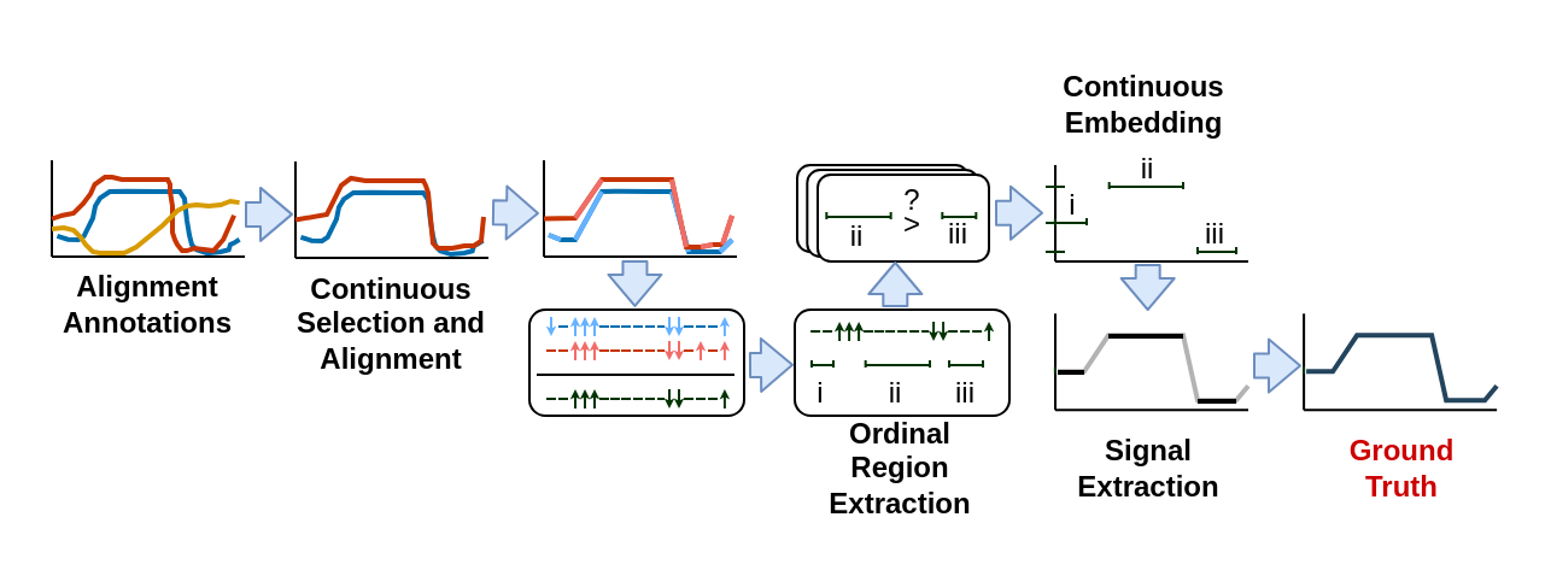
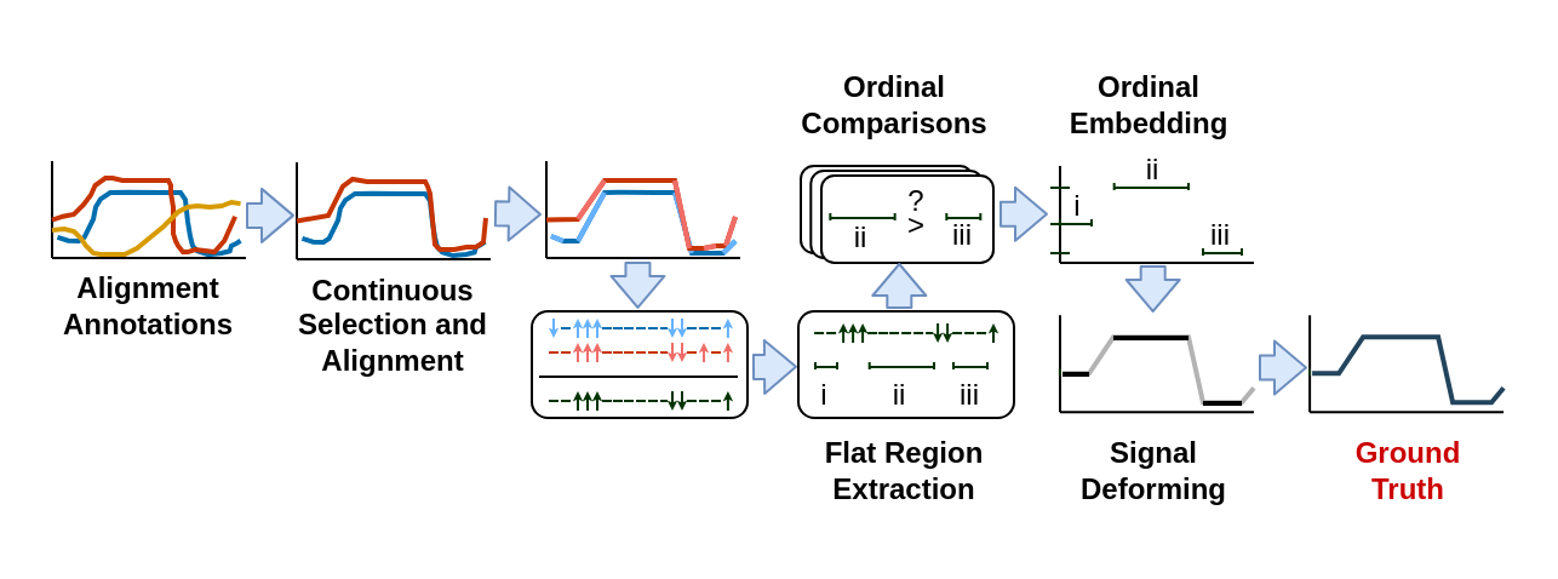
+ <mxCell id="68" value="&lt;b style=&quot;border-color: var(--border-color);&quot;&gt;Ordinal Comparisons&lt;/b&gt;" style="text;html=1;strokeColor=none;fillColor=none;align=center;verticalAlign=middle;whiteSpace=wrap;rounded=0;" parent="1" vertex="1"><mxGeometry x="328" y="20" width="82" height="46" as="geometry" /></mxCell>
- <mxCell id="69" value="&lt;b style=&quot;border-color: var(--border-color);&quot;&gt;Continuous Embedding&lt;/b&gt;" style="text;html=1;strokeColor=none;fillColor=none;align=center;verticalAlign=middle;whiteSpace=wrap;rounded=0;" parent="1" vertex="1"><mxGeometry x="433" y="20" width="82" height="46" as="geometry" /></mxCell>
+ <mxCell id="69" value="&lt;b style=&quot;border-color: var(--border-color);&quot;&gt;Ordinal Embedding&lt;/b&gt;" style="text;html=1;strokeColor=none;fillColor=none;align=center;verticalAlign=middle;whiteSpace=wrap;rounded=0;" parent="1" vertex="1"><mxGeometry x="433" y="20" width="82" height="46" as="geometry" /></mxCell>
- <mxCell id="66" value="&lt;b style=&quot;border-color: var(--border-color);&quot;&gt;Ordinal Region Extraction&lt;/b&gt;" style="text;html=1;strokeColor=none;fillColor=none;align=center;verticalAlign=middle;whiteSpace=wrap;rounded=0;" parent="1" vertex="1"><mxGeometry x="332" y="171" width="82" height="46" as="geometry" /></mxCell>
+ <mxCell id="66" value="&lt;b style=&quot;border-color: var(--border-color);&quot;&gt;Flat Region Extraction&lt;/b&gt;" style="text;html=1;strokeColor=none;fillColor=none;align=center;verticalAlign=middle;whiteSpace=wrap;rounded=0;" parent="1" vertex="1"><mxGeometry x="332" y="171" width="82" height="46" as="geometry" /></mxCell>
- <mxCell id="67" value="&lt;b style=&quot;border-color: var(--border-color);&quot;&gt;Signal Extraction&lt;/b&gt;" style="text;html=1;strokeColor=none;fillColor=none;align=center;verticalAlign=middle;whiteSpace=wrap;rounded=0;" parent="1" vertex="1"><mxGeometry x="434.97" y="171" width="82" height="46" as="geometry" /></mxCell>
+ <mxCell id="67" value="&lt;b style=&quot;border-color: var(--border-color);&quot;&gt;Signal Deforming&lt;/b&gt;" style="text;html=1;strokeColor=none;fillColor=none;align=center;verticalAlign=middle;whiteSpace=wrap;rounded=0;" parent="1" vertex="1"><mxGeometry x="434.97" y="171" width="82" height="46" as="geometry" /></mxCell>
